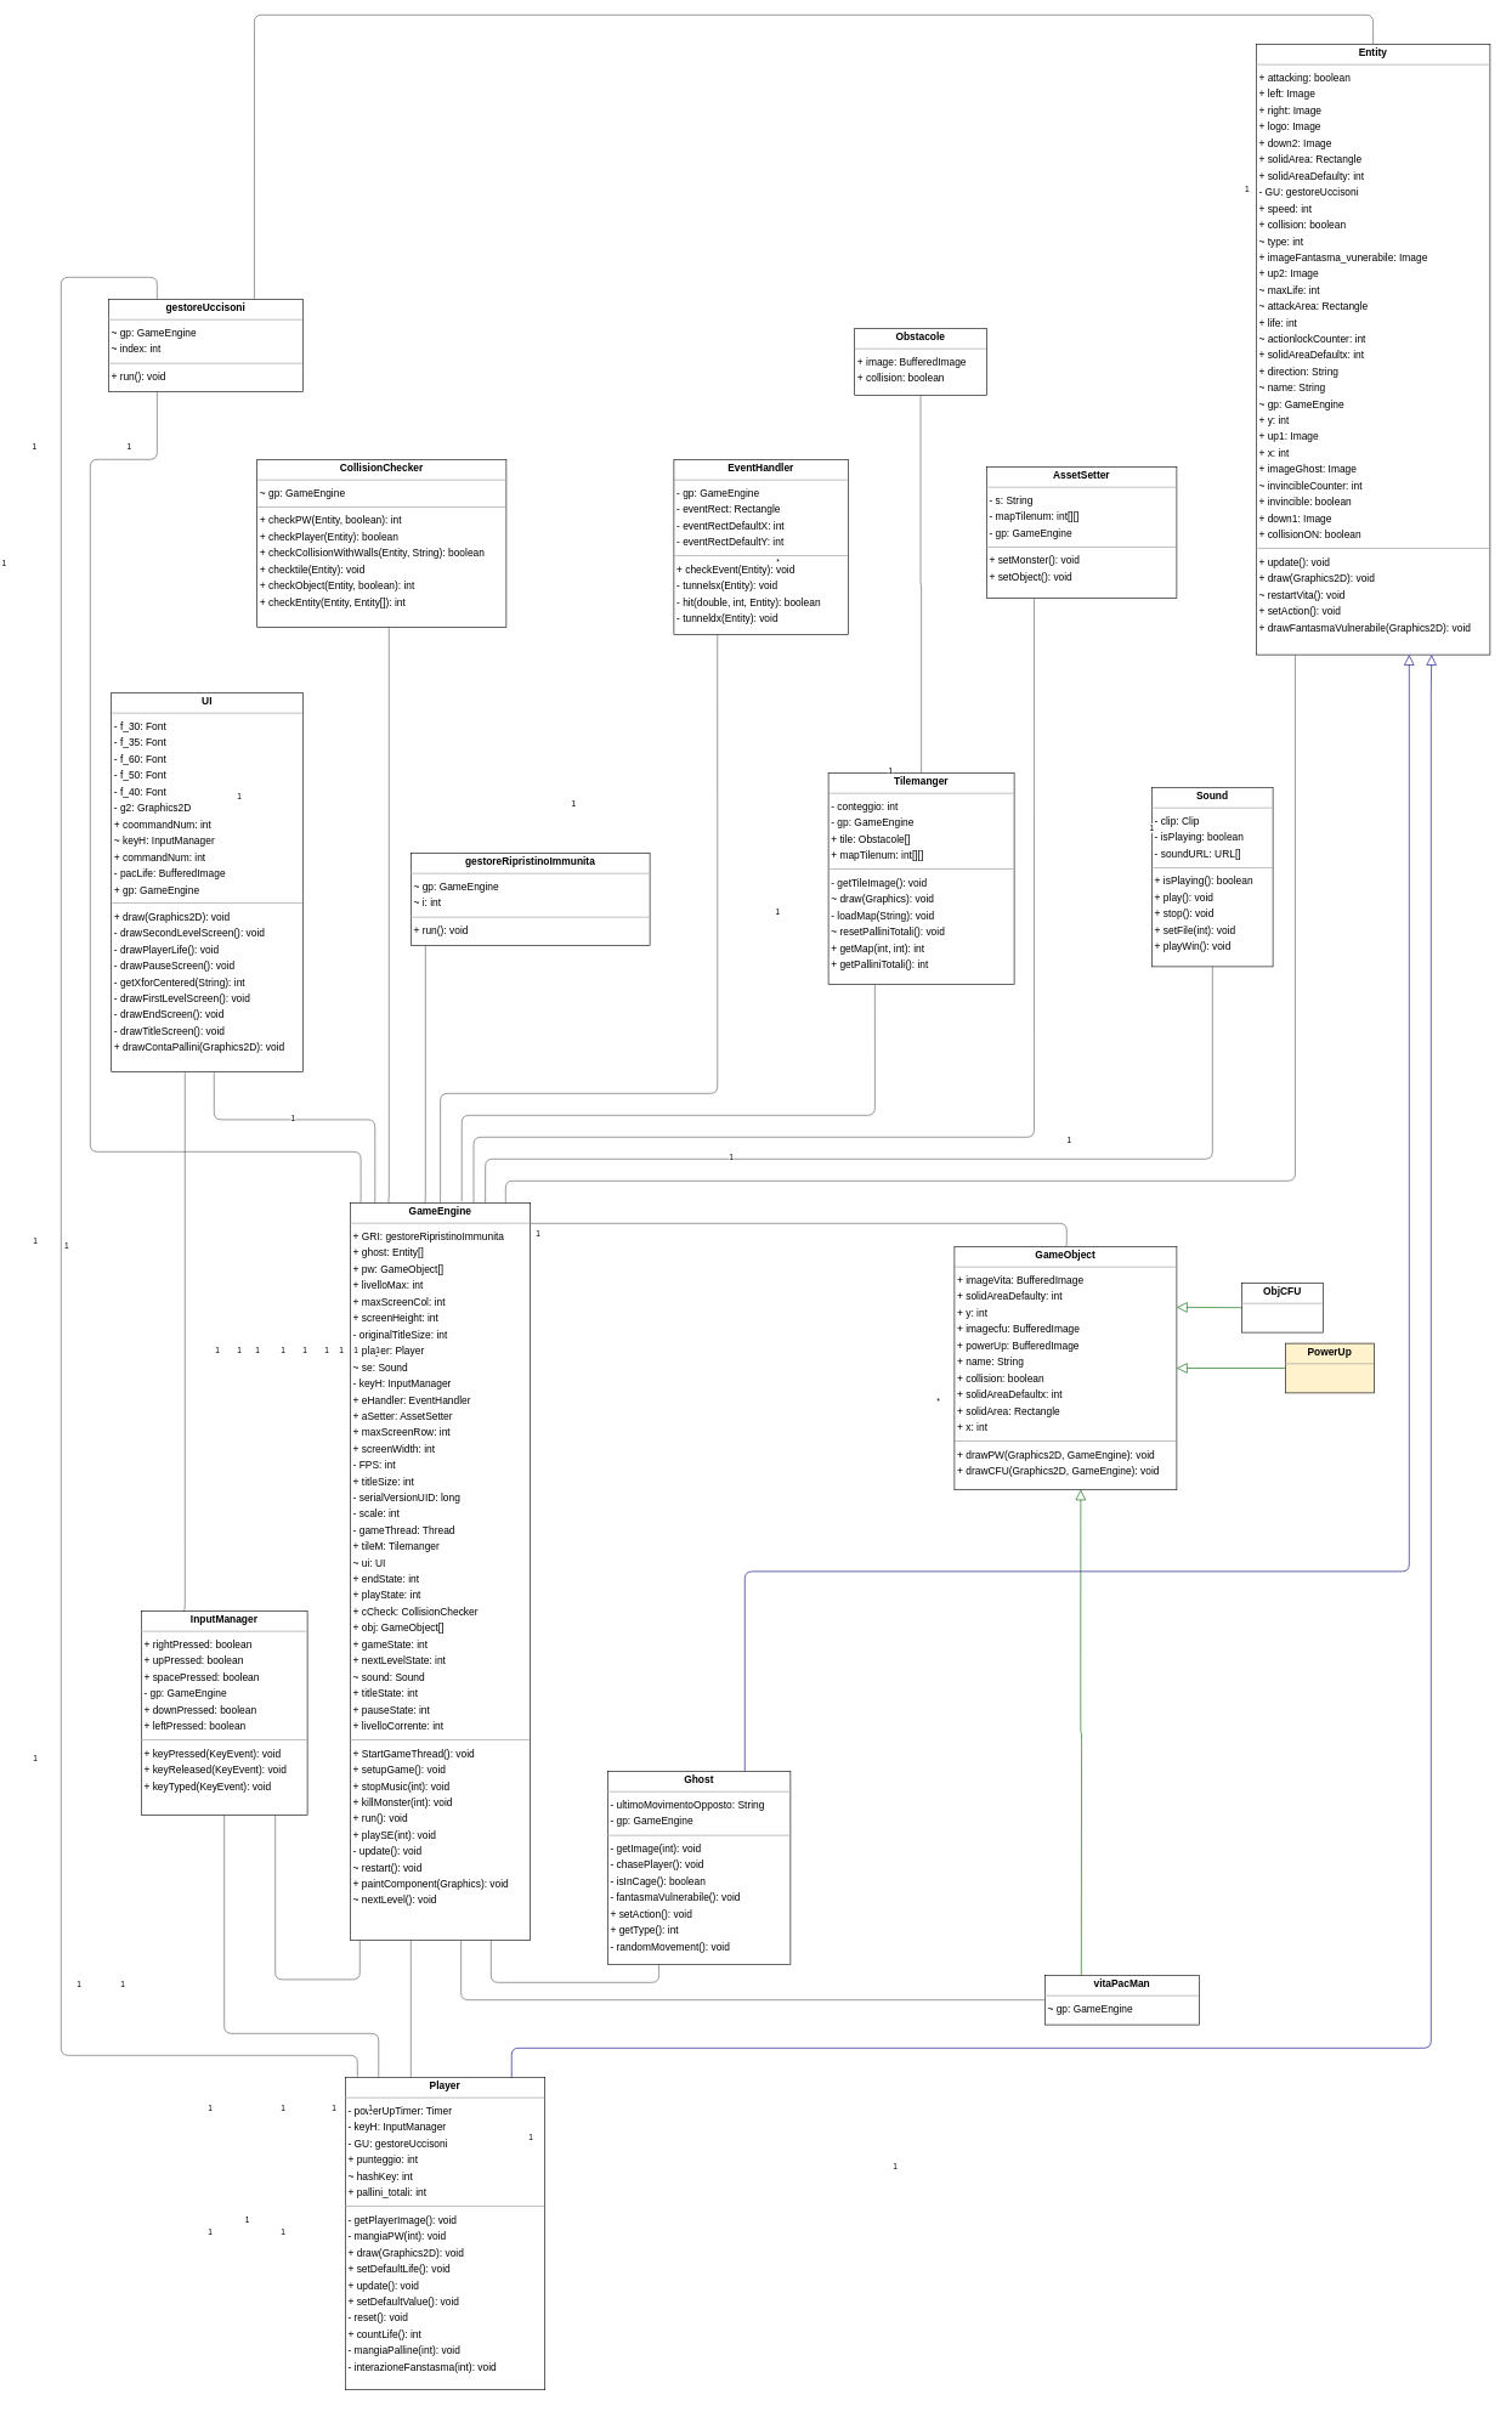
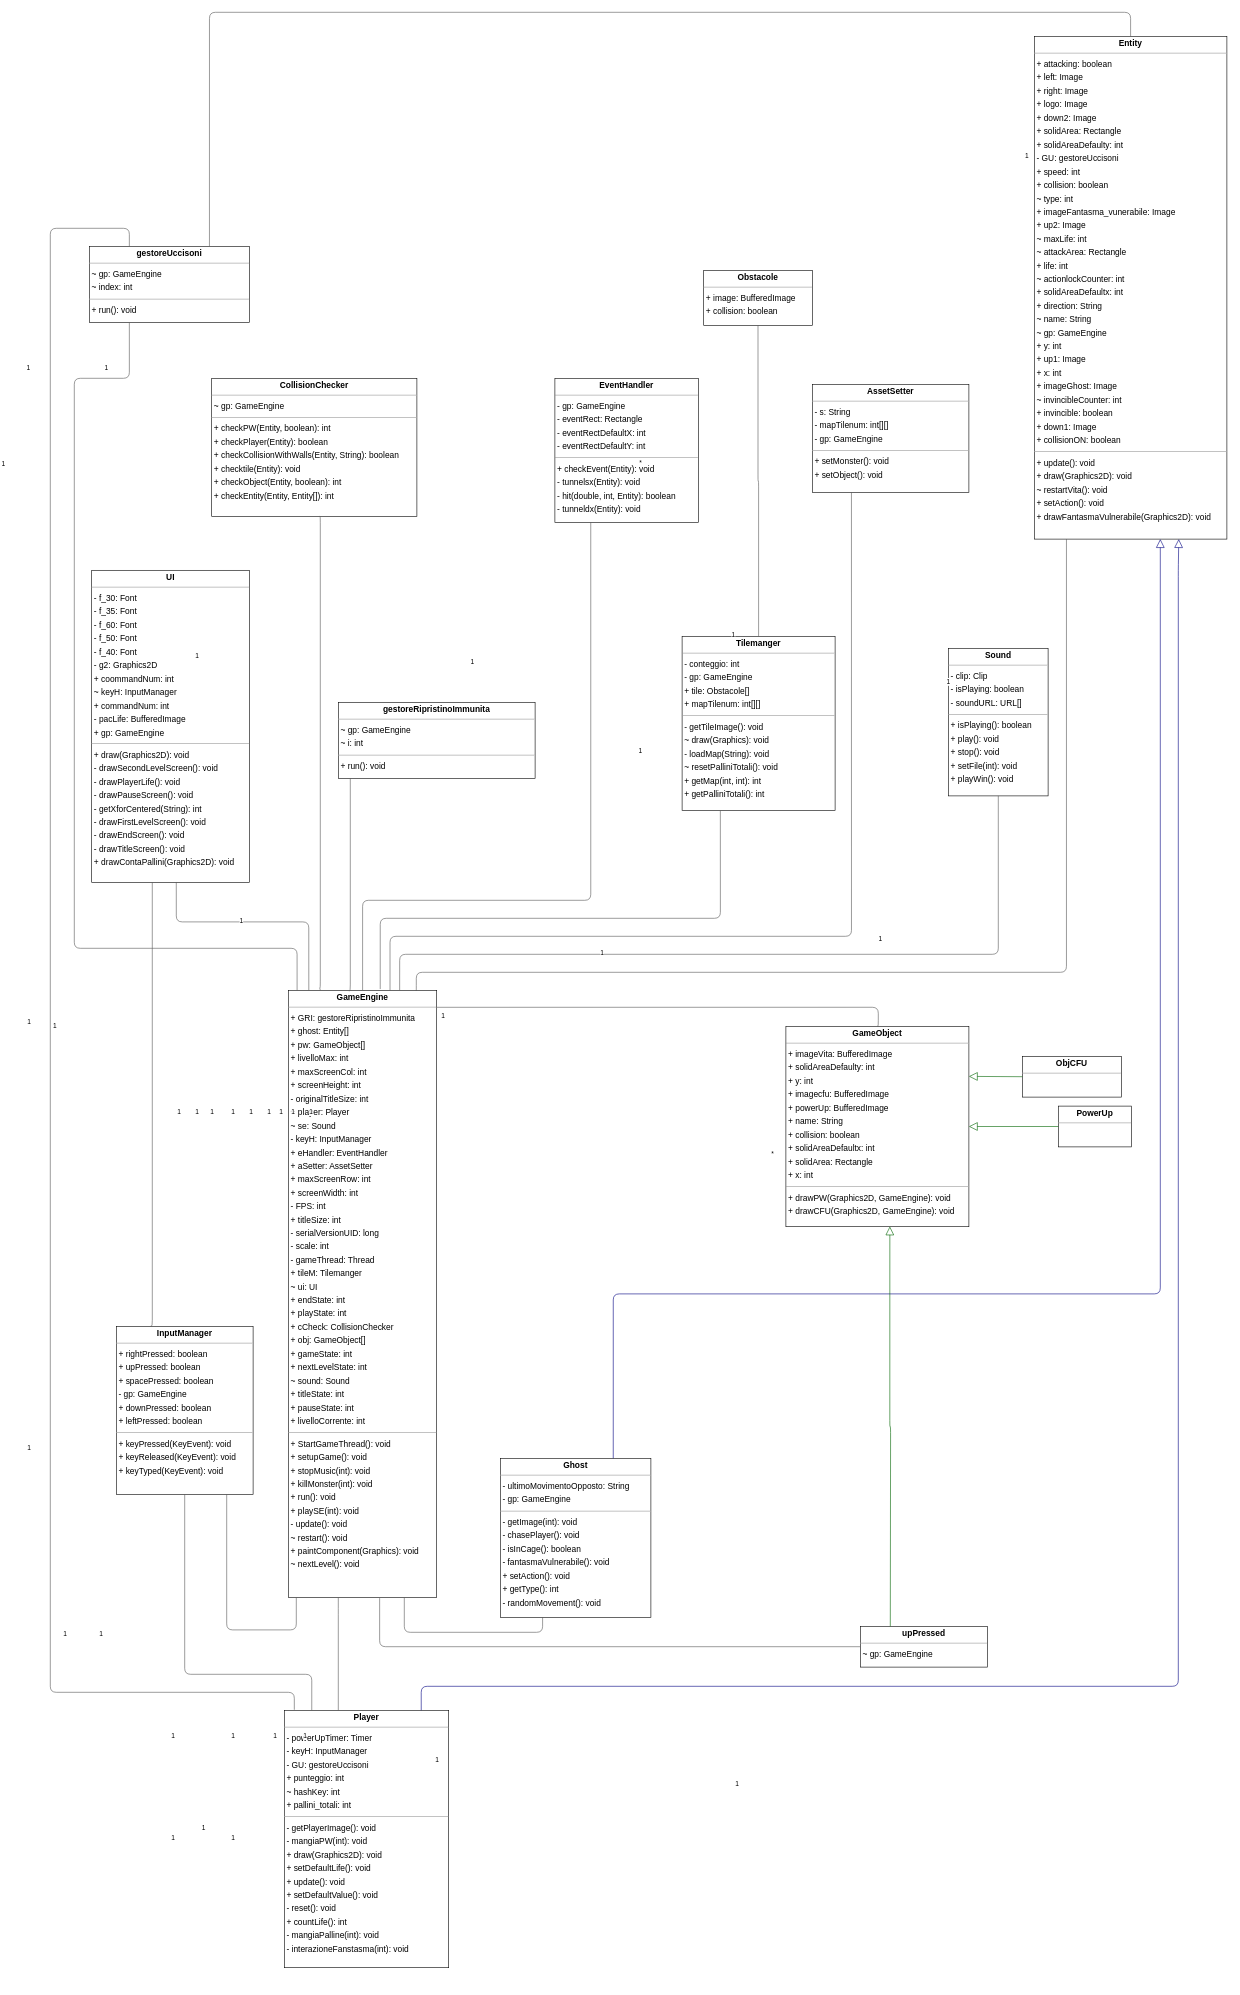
- <mxCell id="10" value="&lt;p style=&quot;margin:0px;margin-top:4px;text-align:center;&quot;&gt;&lt;b&gt;ObjCFU&lt;/b&gt;&lt;/p&gt;&lt;hr size=&quot;1&quot;&gt;&lt;p style=&quot;margin:0 0 0 4px;line-height:1.6;&quot;&gt;&lt;br&gt;&lt;/p&gt;" style="verticalAlign=top;align=left;overflow=fill;fontSize=14;fontFamily=Helvetica;html=1;rounded=0;shadow=0;comic=0;labelBackgroundColor=none;strokeWidth=1;" parent="1" vertex="1"><mxGeometry x="1640" y="1760" width="112" height="68" as="geometry" /></mxCell>
+ <mxCell id="10" value="&lt;p style=&quot;margin:0px;margin-top:4px;text-align:center;&quot;&gt;&lt;b&gt;ObjCFU&lt;/b&gt;&lt;/p&gt;&lt;hr size=&quot;1&quot;&gt;&lt;p style=&quot;margin:0 0 0 4px;line-height:1.6;&quot;&gt;&lt;br&gt;&lt;/p&gt;" style="verticalAlign=top;align=left;overflow=fill;fontSize=14;fontFamily=Helvetica;html=1;rounded=0;shadow=0;comic=0;labelBackgroundColor=none;strokeWidth=1;" parent="1" vertex="1"><mxGeometry x="1640" y="1760" width="165" height="68" as="geometry" /></mxCell>
- <mxCell id="13" value="&lt;p style=&quot;margin:0px;margin-top:4px;text-align:center;&quot;&gt;&lt;b&gt;PowerUp&lt;/b&gt;&lt;/p&gt;&lt;hr size=&quot;1&quot;&gt;&lt;p style=&quot;margin:0 0 0 4px;line-height:1.6;&quot;&gt;&lt;br&gt;&lt;/p&gt;" style="verticalAlign=top;align=left;overflow=fill;fontSize=14;fontFamily=Helvetica;html=1;rounded=0;shadow=0;comic=0;labelBackgroundColor=none;strokeWidth=1;fillColor=#fff2cc;" parent="1" vertex="1"><mxGeometry x="1700" y="1843" width="122" height="68" as="geometry" /></mxCell>
+ <mxCell id="13" value="&lt;p style=&quot;margin:0px;margin-top:4px;text-align:center;&quot;&gt;&lt;b&gt;PowerUp&lt;/b&gt;&lt;/p&gt;&lt;hr size=&quot;1&quot;&gt;&lt;p style=&quot;margin:0 0 0 4px;line-height:1.6;&quot;&gt;&lt;br&gt;&lt;/p&gt;" style="verticalAlign=top;align=left;overflow=fill;fontSize=14;fontFamily=Helvetica;html=1;rounded=0;shadow=0;comic=0;labelBackgroundColor=none;strokeWidth=1;" parent="1" vertex="1"><mxGeometry x="1700" y="1843" width="122" height="68" as="geometry" /></mxCell>
- <mxCell id="19" value="&lt;p style=&quot;margin:0px;margin-top:4px;text-align:center;&quot;&gt;&lt;b&gt;vitaPacMan&lt;/b&gt;&lt;/p&gt;&lt;hr size=&quot;1&quot;&gt;&lt;p style=&quot;margin:0 0 0 4px;line-height:1.6;&quot;&gt;&lt;/p&gt;&lt;p style=&quot;margin:0 0 0 4px;line-height:1.6;&quot;&gt;~ gp: GameEngine&lt;/p&gt;" style="verticalAlign=top;align=left;overflow=fill;fontSize=14;fontFamily=Helvetica;html=1;rounded=0;shadow=0;comic=0;labelBackgroundColor=none;strokeWidth=1;" parent="1" vertex="1"><mxGeometry x="1370" y="2710" width="212" height="68" as="geometry" /></mxCell>
+ <mxCell id="19" value="&lt;p style=&quot;margin:0px;margin-top:4px;text-align:center;&quot;&gt;&lt;b&gt;upPressed&lt;/b&gt;&lt;/p&gt;&lt;hr size=&quot;1&quot;&gt;&lt;p style=&quot;margin:0 0 0 4px;line-height:1.6;&quot;&gt;&lt;/p&gt;&lt;p style=&quot;margin:0 0 0 4px;line-height:1.6;&quot;&gt;~ gp: GameEngine&lt;/p&gt;" style="verticalAlign=top;align=left;overflow=fill;fontSize=14;fontFamily=Helvetica;html=1;rounded=0;shadow=0;comic=0;labelBackgroundColor=none;strokeWidth=1;" parent="1" vertex="1"><mxGeometry x="1370" y="2710" width="212" height="68" as="geometry" /></mxCell>
